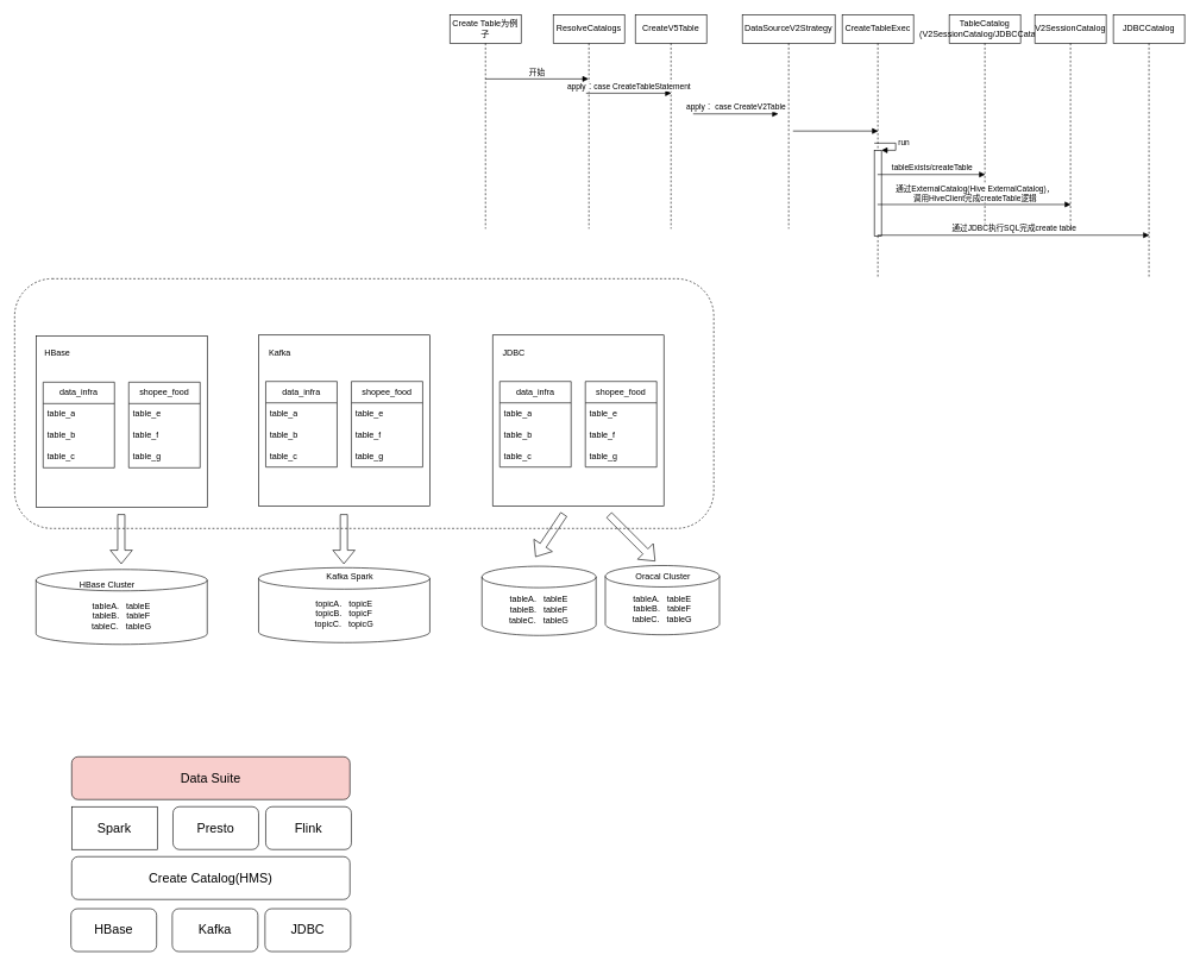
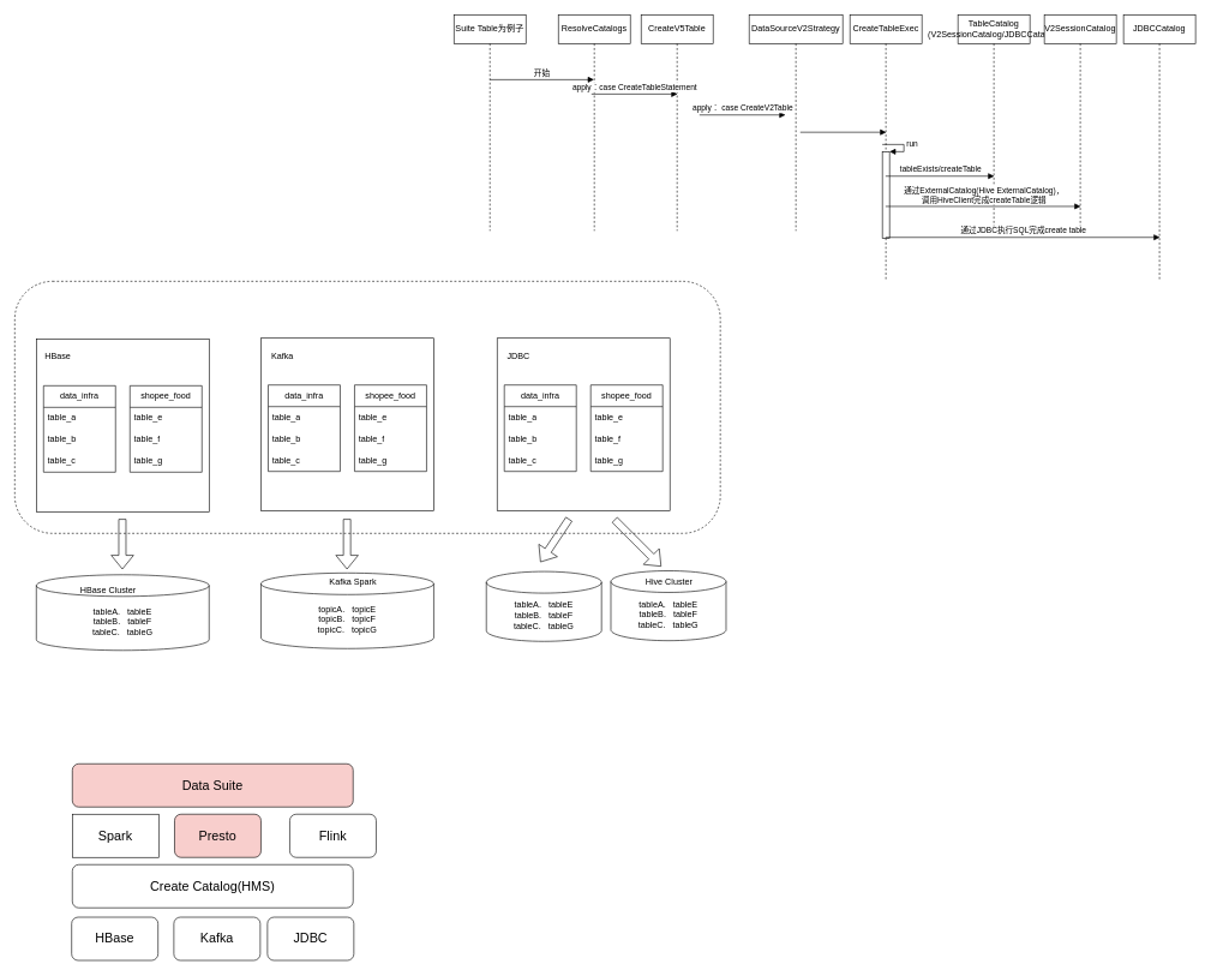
- <mxCell id="3" value="Create Table为例子" style="shape=umlLifeline;perimeter=lifelinePerimeter;whiteSpace=wrap;html=1;container=1;collapsible=0;recursiveResize=0;outlineConnect=0;" parent="1" vertex="1"><mxGeometry x="630" y="20" width="100" height="300" as="geometry" /></mxCell>
+ <mxCell id="3" value="Suite Table为例子" style="shape=umlLifeline;perimeter=lifelinePerimeter;whiteSpace=wrap;html=1;container=1;collapsible=0;recursiveResize=0;outlineConnect=0;" parent="1" vertex="1"><mxGeometry x="630" y="20" width="100" height="300" as="geometry" /></mxCell>
- <mxCell id="58" value="Oracal Cluster" style="text;html=1;strokeColor=none;fillColor=none;align=center;verticalAlign=middle;whiteSpace=wrap;rounded=0;" parent="1" vertex="1"><mxGeometry x="889" y="793" width="80" height="30" as="geometry" /></mxCell>
+ <mxCell id="58" value="Hive Cluster" style="text;html=1;strokeColor=none;fillColor=none;align=center;verticalAlign=middle;whiteSpace=wrap;rounded=0;" parent="1" vertex="1"><mxGeometry x="889" y="793" width="80" height="30" as="geometry" /></mxCell>
- <mxCell id="62" value="Presto" style="rounded=1;whiteSpace=wrap;html=1;fontSize=18;" parent="1" vertex="1"><mxGeometry x="242" y="1130" width="120" height="60" as="geometry" /></mxCell>
+ <mxCell id="62" value="Presto" style="rounded=1;whiteSpace=wrap;html=1;fontSize=18;fillColor=#f8cecc;" parent="1" vertex="1"><mxGeometry x="242" y="1130" width="120" height="60" as="geometry" /></mxCell>
- <mxCell id="63" value="Flink" style="rounded=1;whiteSpace=wrap;html=1;fontSize=18;" parent="1" vertex="1"><mxGeometry x="372" y="1130" width="120" height="60" as="geometry" /></mxCell>
+ <mxCell id="63" value="Flink" style="rounded=1;whiteSpace=wrap;html=1;fontSize=18;" parent="1" vertex="1"><mxGeometry x="402" y="1130" width="120" height="60" as="geometry" /></mxCell>
